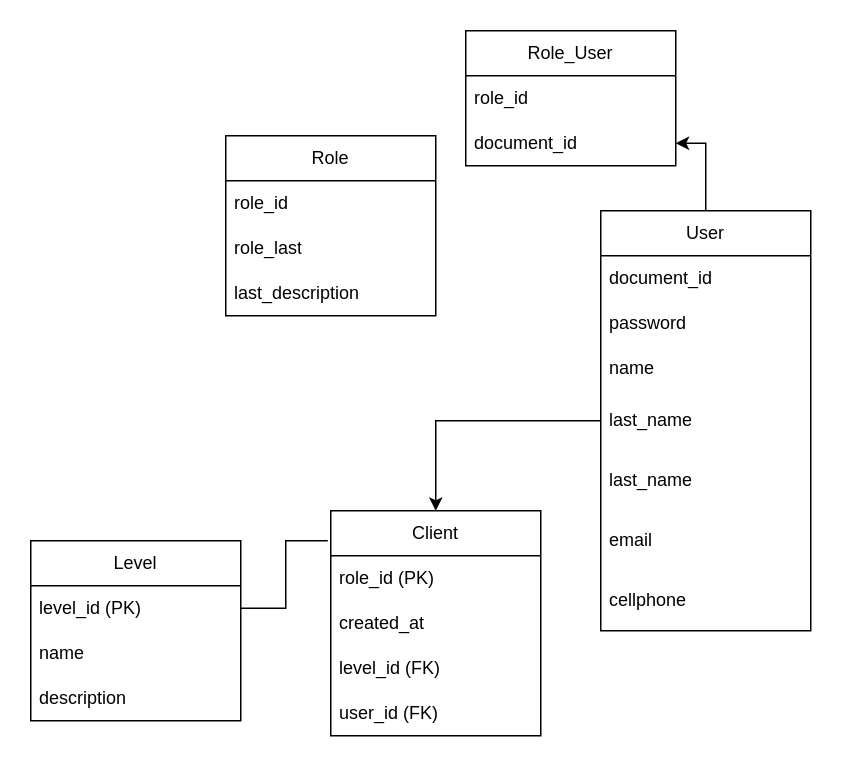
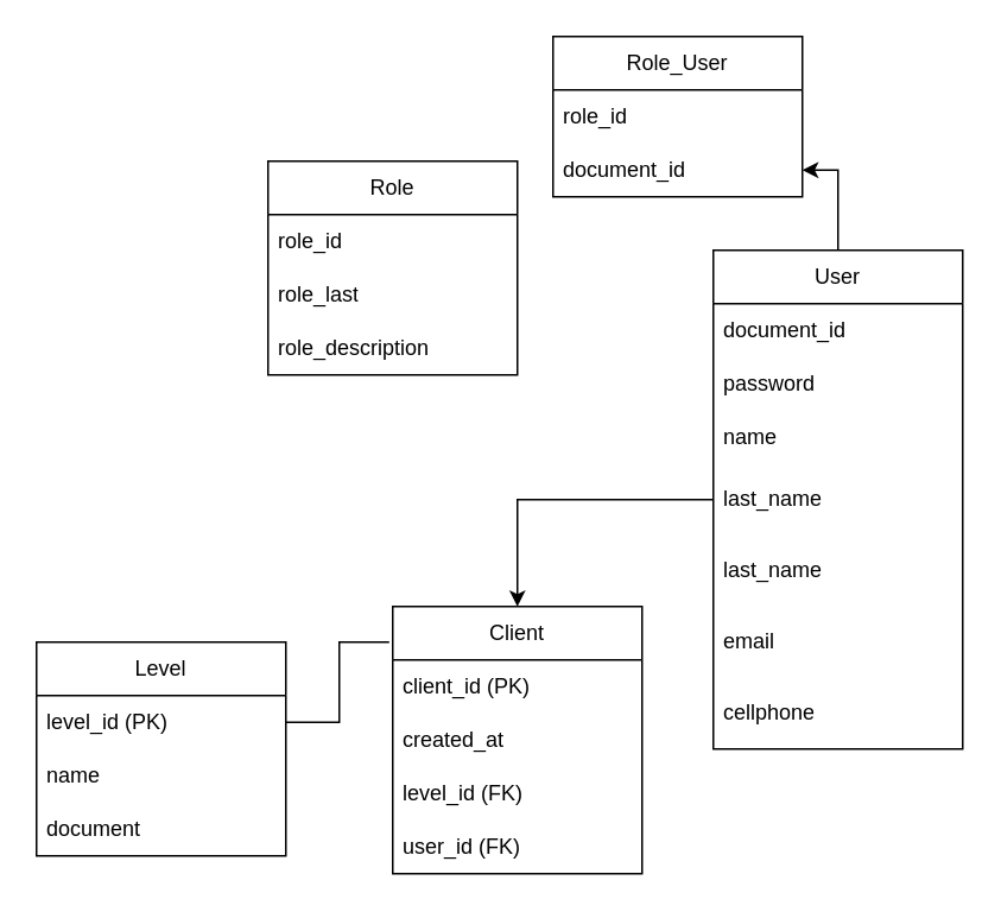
- <mxCell id="14" value="last_description" style="text;strokeColor=none;fillColor=none;align=left;verticalAlign=middle;spacingLeft=4;spacingRight=4;overflow=hidden;points=[[0,0.5],[1,0.5]];portConstraint=eastwest;rotatable=0;whiteSpace=wrap;html=1;" parent="11" vertex="1"><mxGeometry y="90" width="140" height="30" as="geometry" /></mxCell>
+ <mxCell id="14" value="role_description" style="text;strokeColor=none;fillColor=none;align=left;verticalAlign=middle;spacingLeft=4;spacingRight=4;overflow=hidden;points=[[0,0.5],[1,0.5]];portConstraint=eastwest;rotatable=0;whiteSpace=wrap;html=1;" parent="11" vertex="1"><mxGeometry y="90" width="140" height="30" as="geometry" /></mxCell>
- <mxCell id="19" value="role_id (PK)" style="text;strokeColor=none;fillColor=none;align=left;verticalAlign=middle;spacingLeft=4;spacingRight=4;overflow=hidden;points=[[0,0.5],[1,0.5]];portConstraint=eastwest;rotatable=0;whiteSpace=wrap;html=1;" vertex="1" parent="18"><mxGeometry y="30" width="140" height="30" as="geometry" /></mxCell>
+ <mxCell id="19" value="client_id (PK)" style="text;strokeColor=none;fillColor=none;align=left;verticalAlign=middle;spacingLeft=4;spacingRight=4;overflow=hidden;points=[[0,0.5],[1,0.5]];portConstraint=eastwest;rotatable=0;whiteSpace=wrap;html=1;" vertex="1" parent="18"><mxGeometry y="30" width="140" height="30" as="geometry" /></mxCell>
- <mxCell id="27" value="description" style="text;strokeColor=none;fillColor=none;align=left;verticalAlign=middle;spacingLeft=4;spacingRight=4;overflow=hidden;points=[[0,0.5],[1,0.5]];portConstraint=eastwest;rotatable=0;whiteSpace=wrap;html=1;" vertex="1" parent="24"><mxGeometry y="90" width="140" height="30" as="geometry" /></mxCell>
+ <mxCell id="27" value="document" style="text;strokeColor=none;fillColor=none;align=left;verticalAlign=middle;spacingLeft=4;spacingRight=4;overflow=hidden;points=[[0,0.5],[1,0.5]];portConstraint=eastwest;rotatable=0;whiteSpace=wrap;html=1;" vertex="1" parent="24"><mxGeometry y="90" width="140" height="30" as="geometry" /></mxCell>
